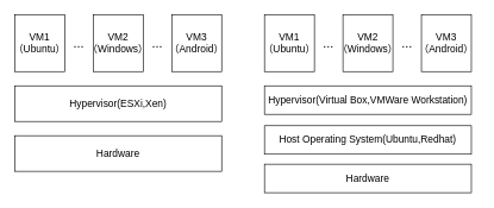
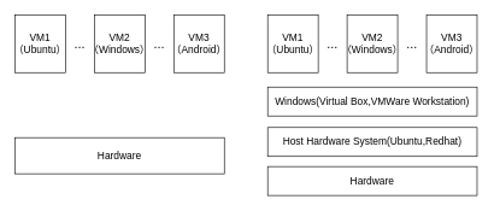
- <mxCell id="12" value="&lt;font style=&quot;font-size: 14px&quot;&gt;Hypervisor(Virtual Box,VMWare Workstation)&lt;/font&gt;" style="rounded=0;whiteSpace=wrap;html=1;" parent="10" vertex="1"><mxGeometry y="100" width="290" height="40" as="geometry" /></mxCell>
+ <mxCell id="12" value="&lt;font style=&quot;font-size: 14px&quot;&gt;Windows(Virtual Box,VMWare Workstation)&lt;/font&gt;" style="rounded=0;whiteSpace=wrap;html=1;" parent="10" vertex="1"><mxGeometry y="100" width="290" height="40" as="geometry" /></mxCell>
- <mxCell id="4" value="&lt;font style=&quot;font-size: 14px&quot;&gt;Hypervisor(ESXi,Xen)&lt;/font&gt;" style="rounded=0;whiteSpace=wrap;html=1;" parent="2" vertex="1"><mxGeometry y="100" width="290" height="50" as="geometry" /></mxCell>
- <mxCell id="15" value="&lt;font style=&quot;font-size: 14px&quot;&gt;Host Operating System(Ubuntu,Redhat)&lt;/font&gt;" style="rounded=0;whiteSpace=wrap;html=1;" parent="10" vertex="1"><mxGeometry y="156" width="290" height="40" as="geometry" /></mxCell>
+ <mxCell id="15" value="&lt;font style=&quot;font-size: 14px&quot;&gt;Host Hardware System(Ubuntu,Redhat)&lt;/font&gt;" style="rounded=0;whiteSpace=wrap;html=1;" parent="10" vertex="1"><mxGeometry y="156" width="290" height="40" as="geometry" /></mxCell>
